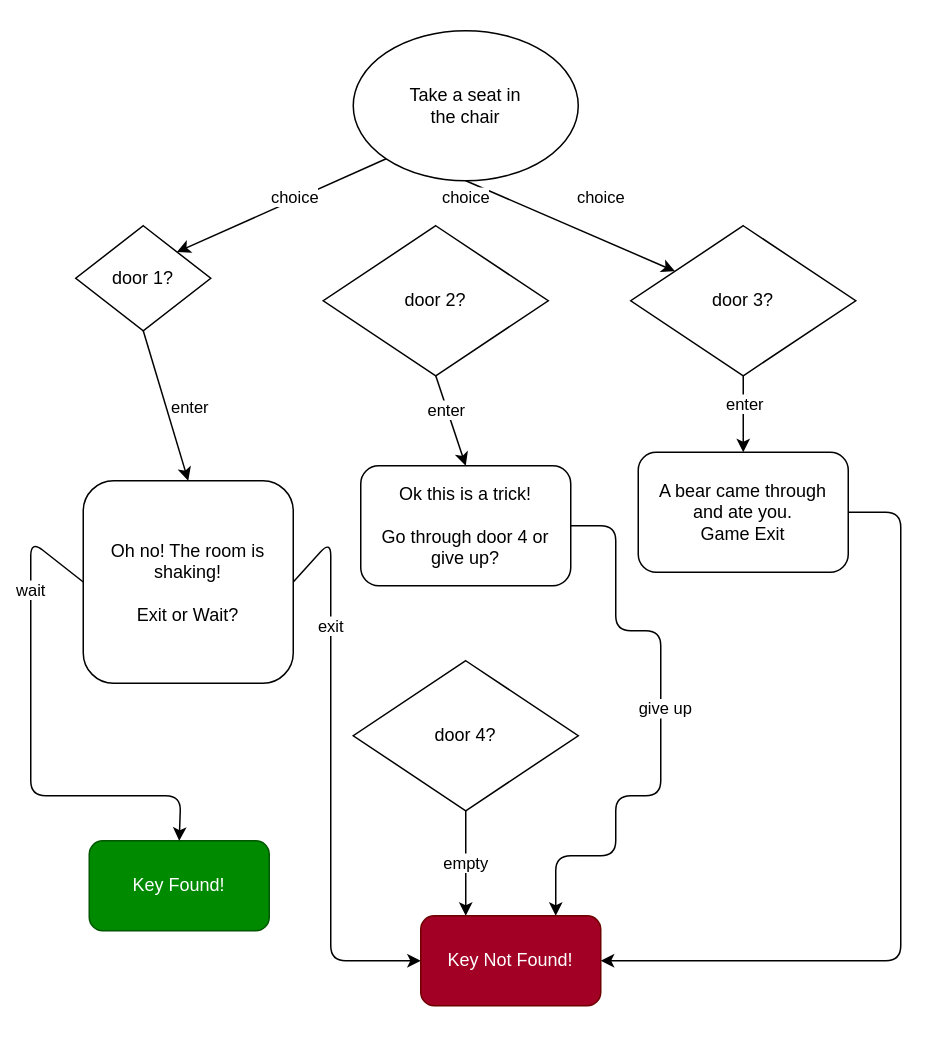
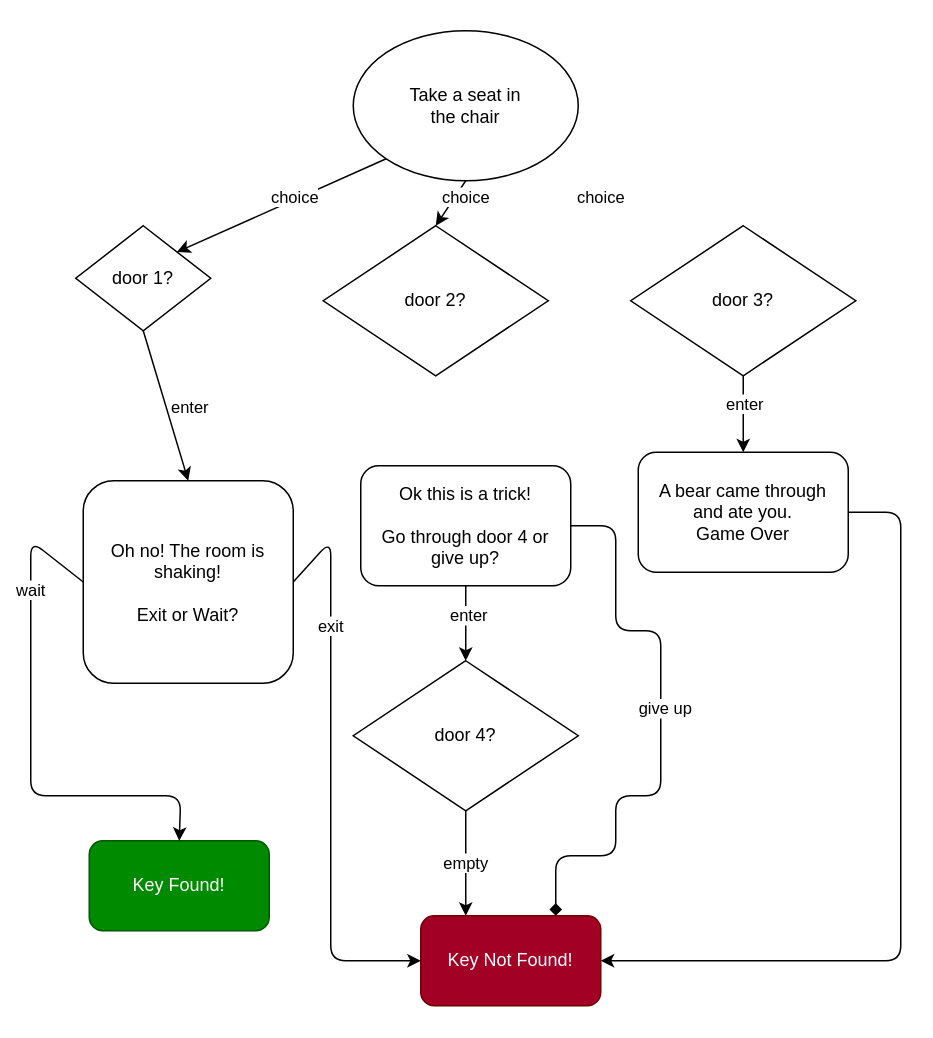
- <mxCell id="11" style="edgeStyle=none;html=1;exitX=0.5;exitY=1;exitDx=0;exitDy=0;" edge="1" parent="1" source="12" target="8"><mxGeometry relative="1" as="geometry" /></mxCell>
+ <mxCell id="11" style="edgeStyle=none;html=1;exitX=0.5;exitY=1;exitDx=0;exitDy=0;entryX=0.5;entryY=0;entryDx=0;entryDy=0;" edge="1" parent="1" source="12" target="6"><mxGeometry relative="1" as="geometry" /></mxCell>
- <mxCell id="4" style="edgeStyle=none;html=1;exitX=0.5;exitY=1;exitDx=0;exitDy=0;entryX=0.5;entryY=0;entryDx=0;entryDy=0;" edge="1" parent="1" source="6" target="24"><mxGeometry relative="1" as="geometry" /></mxCell>
- <mxCell id="5" value="enter" style="edgeLabel;html=1;align=center;verticalAlign=middle;resizable=0;points=[];" vertex="1" connectable="0" parent="4"><mxGeometry x="-0.281" y="-1" relative="1" as="geometry"><mxPoint as="offset" /></mxGeometry></mxCell>
- <mxCell id="26" value="A bear came through &lt;br&gt;and ate you.&lt;br&gt;Game Exit" style="rounded=1;whiteSpace=wrap;html=1;labelBackgroundColor=none;" vertex="1" parent="1"><mxGeometry x="425" y="301" width="140" height="80" as="geometry" /></mxCell>
+ <mxCell id="26" value="A bear came through &lt;br&gt;and ate you.&lt;br&gt;Game Over" style="rounded=1;whiteSpace=wrap;html=1;labelBackgroundColor=none;" vertex="1" parent="1"><mxGeometry x="425" y="301" width="140" height="80" as="geometry" /></mxCell>
+ <mxCell id="20" style="edgeStyle=none;html=1;exitX=0.5;exitY=1;exitDx=0;exitDy=0;entryX=0.5;entryY=0;entryDx=0;entryDy=0;" edge="1" parent="1" source="24" target="28"><mxGeometry relative="1" as="geometry" /></mxCell>
+ <mxCell id="21" value="enter" style="edgeLabel;html=1;align=center;verticalAlign=middle;resizable=0;points=[];" vertex="1" connectable="0" parent="20"><mxGeometry x="-0.249" y="1" relative="1" as="geometry"><mxPoint as="offset" /></mxGeometry></mxCell>
- <mxCell id="22" style="edgeStyle=none;html=1;exitX=1;exitY=0.5;exitDx=0;exitDy=0;entryX=0.75;entryY=0;entryDx=0;entryDy=0;" edge="1" parent="1" source="24" target="14"><mxGeometry relative="1" as="geometry"><Array as="points"><mxPoint x="410" y="350" /><mxPoint x="410" y="420" /><mxPoint x="440" y="420" /><mxPoint x="440" y="530" /><mxPoint x="410" y="530" /><mxPoint x="410" y="570" /><mxPoint x="370" y="570" /></Array></mxGeometry></mxCell>
+ <mxCell id="22" style="edgeStyle=none;html=1;exitX=1;exitY=0.5;exitDx=0;exitDy=0;entryX=0.75;entryY=0;entryDx=0;entryDy=0;endArrow=diamond;" edge="1" parent="1" source="24" target="14"><mxGeometry relative="1" as="geometry"><Array as="points"><mxPoint x="410" y="350" /><mxPoint x="410" y="420" /><mxPoint x="440" y="420" /><mxPoint x="440" y="530" /><mxPoint x="410" y="530" /><mxPoint x="410" y="570" /><mxPoint x="370" y="570" /></Array></mxGeometry></mxCell>
